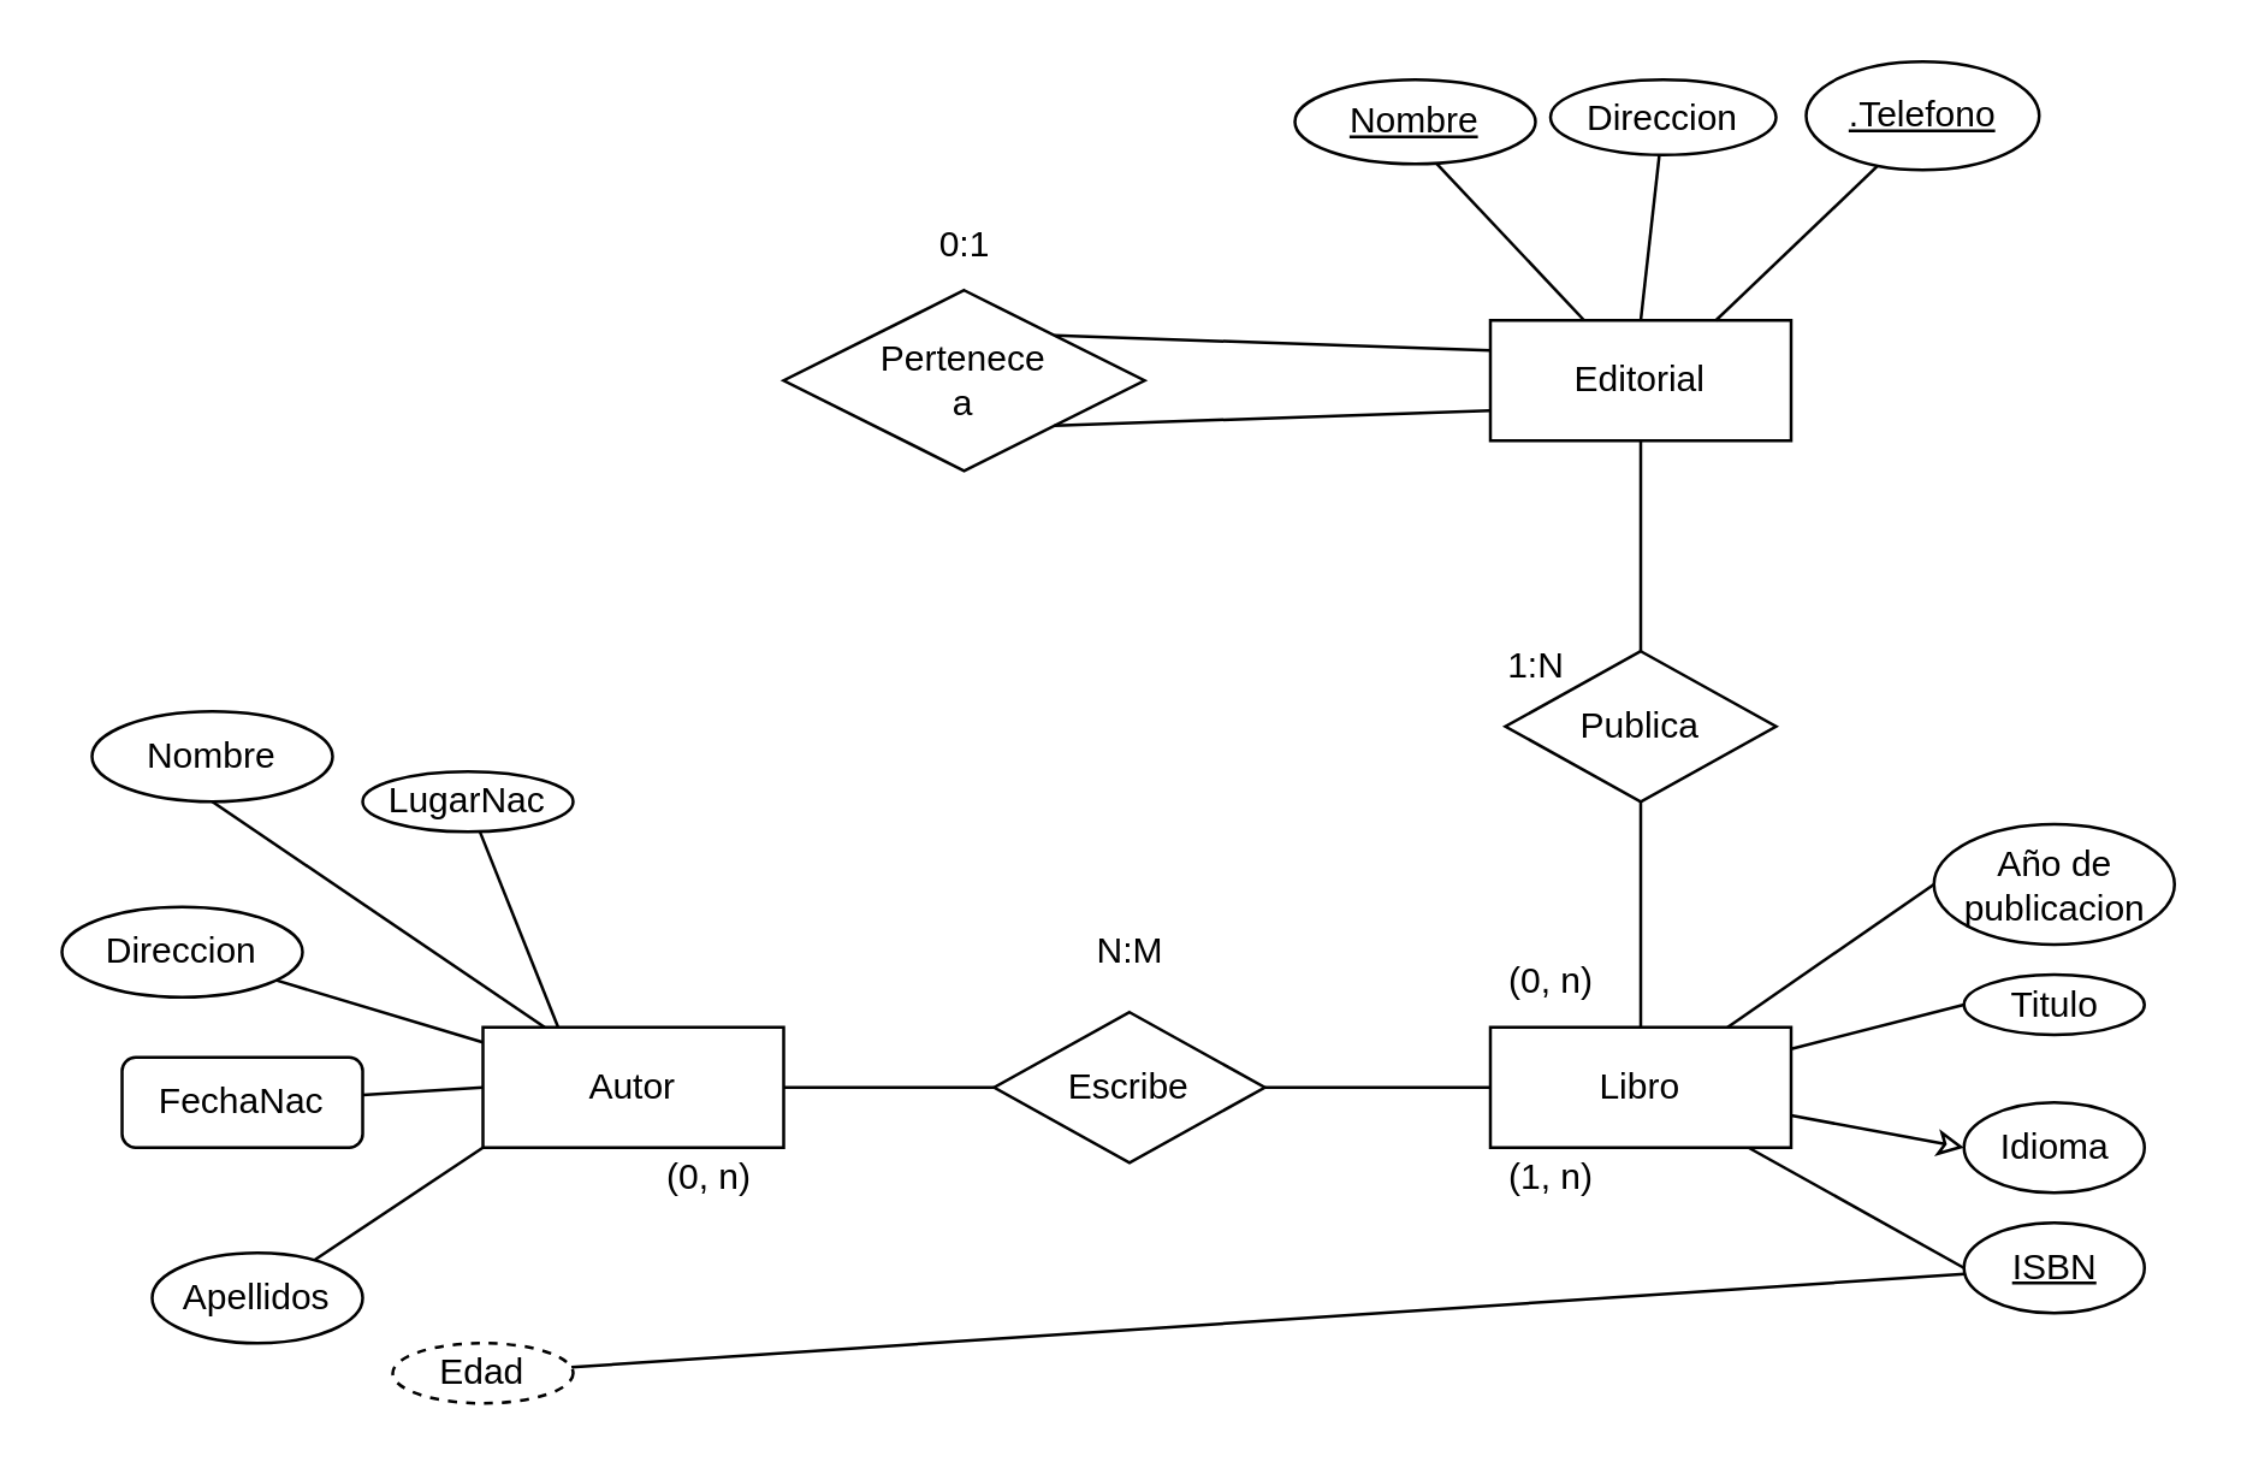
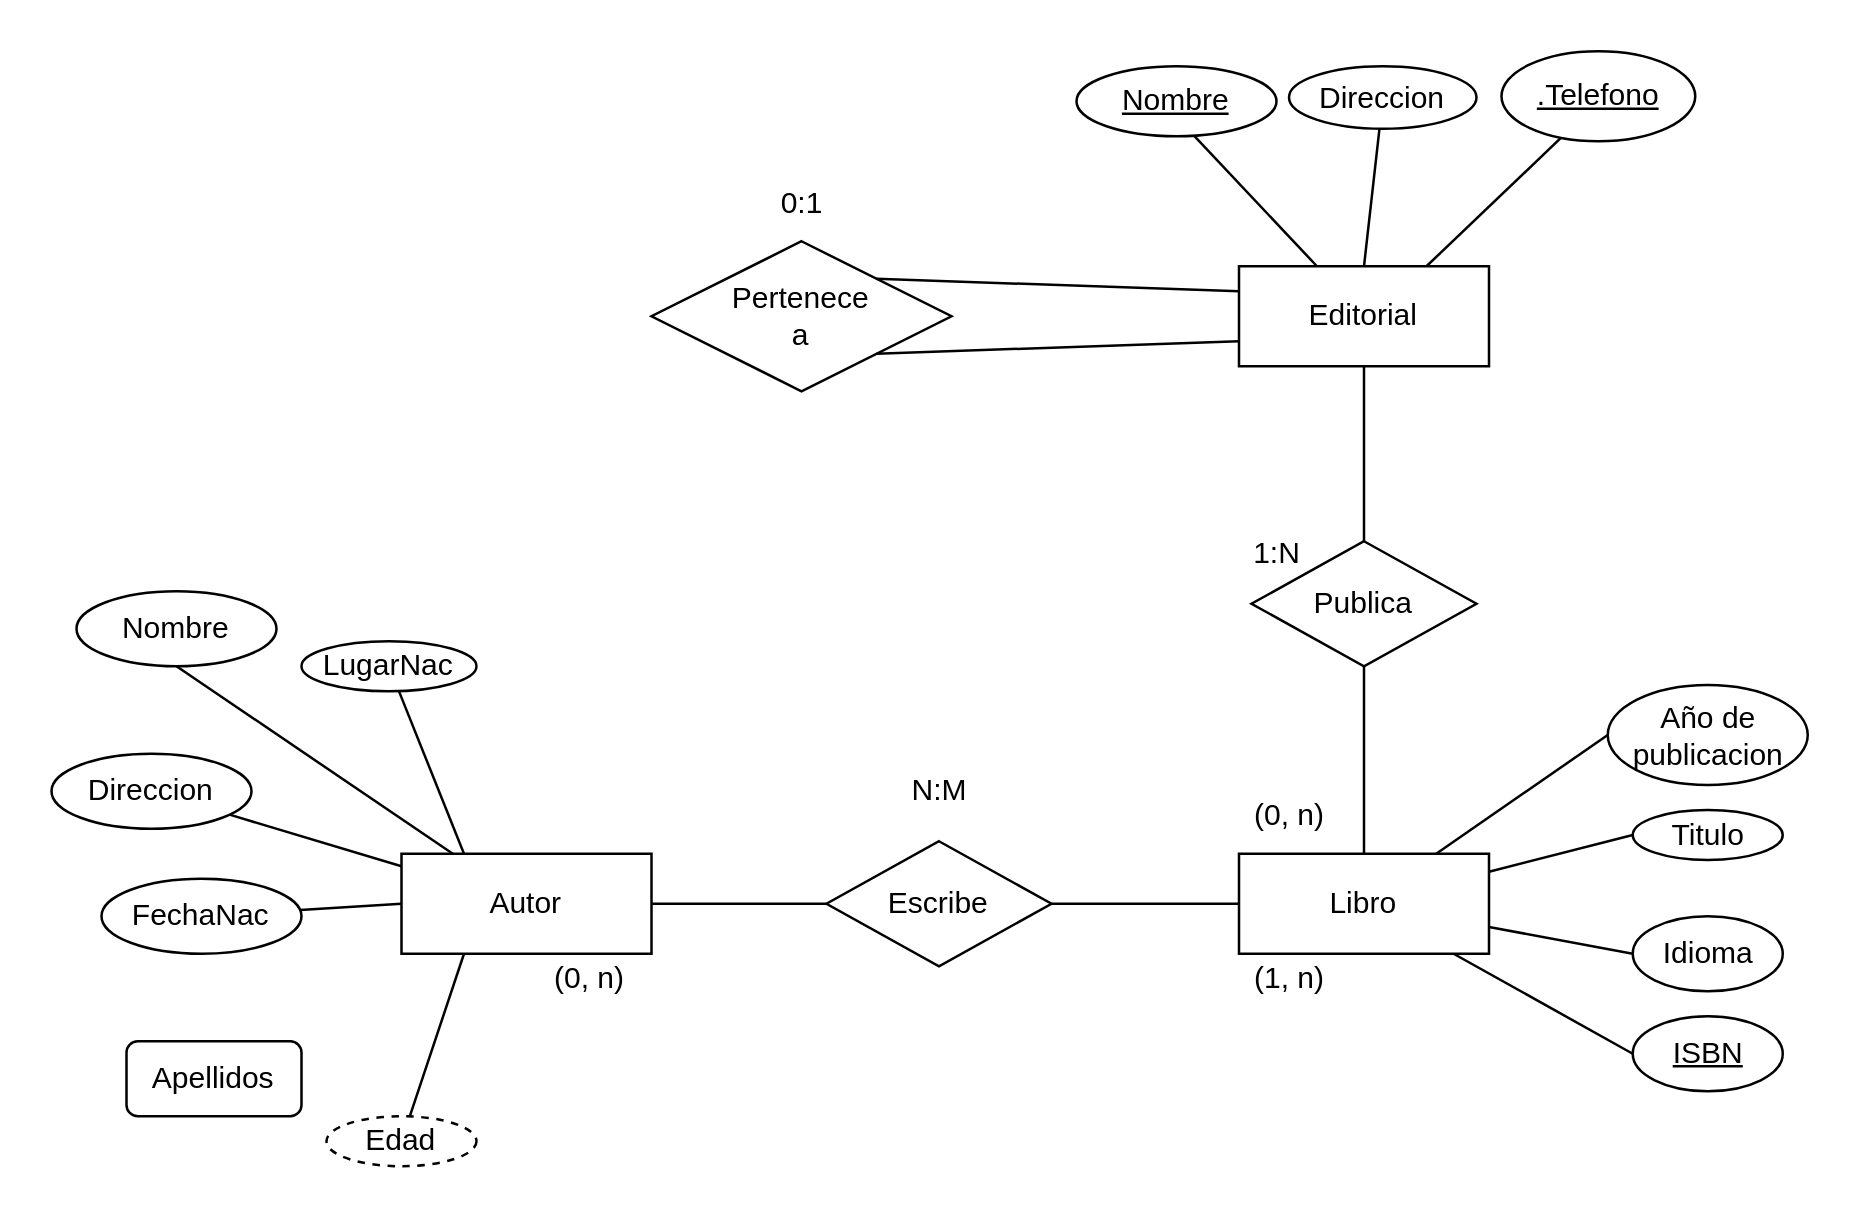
- <mxCell id="38" value="FechaNac" style="whiteSpace=wrap;html=1;align=center;strokeColor=default;rounded=1;" vertex="1" parent="1"><mxGeometry x="40" y="351" width="80" height="30" as="geometry" /></mxCell>
+ <mxCell id="38" value="FechaNac" style="ellipse;whiteSpace=wrap;html=1;align=center;strokeColor=default;" vertex="1" parent="1"><mxGeometry x="40" y="351" width="80" height="30" as="geometry" /></mxCell>
- <mxCell id="4" style="edgeStyle=none;rounded=0;orthogonalLoop=1;jettySize=auto;html=1;entryX=0;entryY=0.5;entryDx=0;entryDy=0;endArrow=classic;endFill=0;" edge="1" parent="1" source="6" target="32"><mxGeometry relative="1" as="geometry" /></mxCell>
+ <mxCell id="4" style="edgeStyle=none;rounded=0;orthogonalLoop=1;jettySize=auto;html=1;entryX=0;entryY=0.5;entryDx=0;entryDy=0;endArrow=none;endFill=0;" edge="1" parent="1" source="6" target="32"><mxGeometry relative="1" as="geometry" /></mxCell>
- <mxCell id="35" style="edgeStyle=none;rounded=0;orthogonalLoop=1;jettySize=auto;html=1;entryX=0;entryY=1;entryDx=0;entryDy=0;endArrow=none;endFill=0;" edge="1" parent="1" source="36" target="11"><mxGeometry relative="1" as="geometry" /></mxCell>
- <mxCell id="36" value="Apellidos" style="ellipse;whiteSpace=wrap;html=1;align=center;strokeColor=default;" vertex="1" parent="1"><mxGeometry x="50" y="416" width="70" height="30" as="geometry" /></mxCell>
+ <mxCell id="36" value="Apellidos" style="whiteSpace=wrap;html=1;align=center;strokeColor=default;rounded=1;" vertex="1" parent="1"><mxGeometry x="50" y="416" width="70" height="30" as="geometry" /></mxCell>
- <mxCell id="43" style="edgeStyle=none;rounded=0;orthogonalLoop=1;jettySize=auto;html=1;endArrow=none;endFill=0;" edge="1" parent="1" source="44" target="33"><mxGeometry relative="1" as="geometry" /></mxCell>
+ <mxCell id="43" style="edgeStyle=none;rounded=0;orthogonalLoop=1;jettySize=auto;html=1;entryX=0.25;entryY=1;entryDx=0;entryDy=0;endArrow=none;endFill=0;" edge="1" parent="1" source="44" target="11"><mxGeometry relative="1" as="geometry" /></mxCell>
